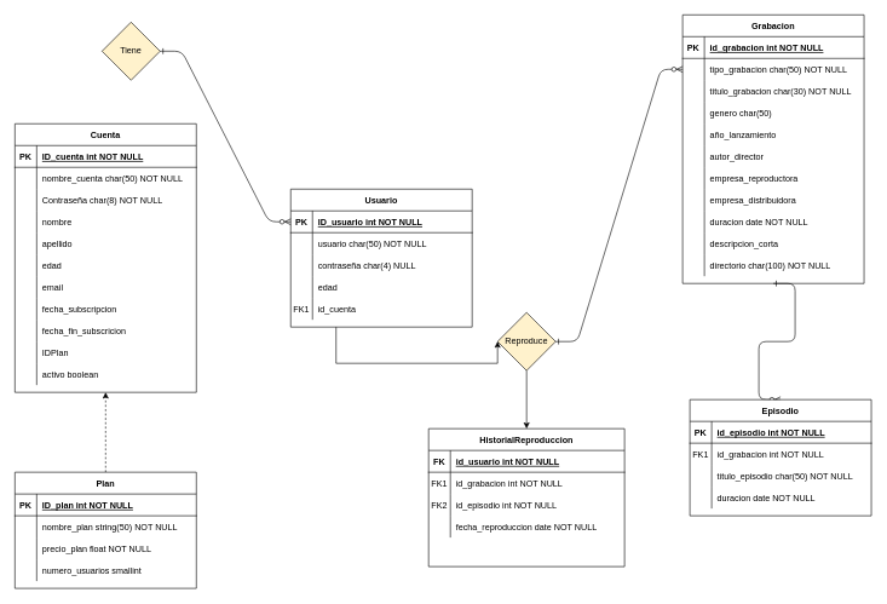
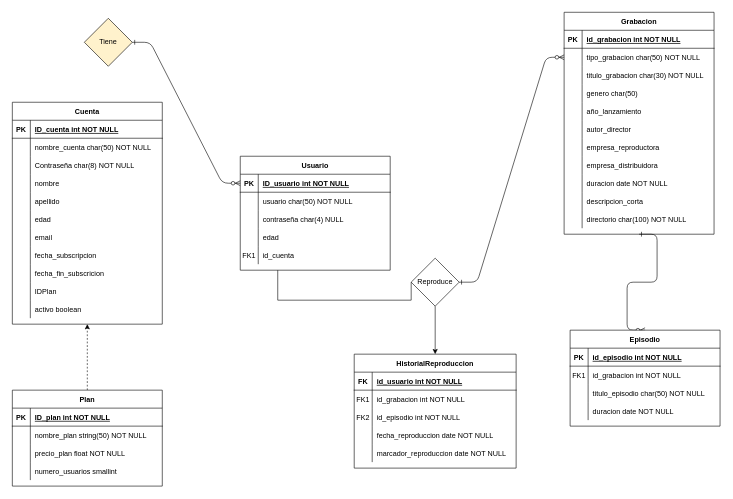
- <mxCell id="66" value="Reproduce" style="rhombus;whiteSpace=wrap;html=1;fillColor=#fff2cc;" vertex="1" parent="1"><mxGeometry x="685" y="430" width="80" height="80" as="geometry" /></mxCell>
+ <mxCell id="66" value="Reproduce" style="rhombus;whiteSpace=wrap;html=1;" vertex="1" parent="1"><mxGeometry x="685" y="430" width="80" height="80" as="geometry" /></mxCell>
- <mxCell id="67" style="edgeStyle=orthogonalEdgeStyle;rounded=0;orthogonalLoop=1;jettySize=auto;html=1;entryX=0;entryY=0.5;entryDx=0;entryDy=0;exitX=0.25;exitY=1;exitDx=0;exitDy=0;" edge="1" parent="1" source="118" target="66"><mxGeometry relative="1" as="geometry"><Array as="points"><mxPoint x="463" y="500" /><mxPoint x="685" y="500" /></Array></mxGeometry></mxCell>
+ <mxCell id="67" style="edgeStyle=orthogonalEdgeStyle;rounded=0;orthogonalLoop=1;jettySize=auto;html=1;entryX=0;entryY=0.5;entryDx=0;entryDy=0;exitX=0.25;exitY=1;exitDx=0;exitDy=0;endArrow=none;" edge="1" parent="1" source="118" target="66"><mxGeometry relative="1" as="geometry"><Array as="points"><mxPoint x="463" y="500" /><mxPoint x="685" y="500" /></Array></mxGeometry></mxCell>
+ <mxCell id="83" value="marcador_reproduccion date NOT NULL" style="shape=partialRectangle;overflow=hidden;connectable=0;fillColor=none;top=0;left=0;bottom=0;right=0;align=left;spacingLeft=6;" vertex="1" parent="81"><mxGeometry x="30" width="240" height="30" as="geometry"><mxRectangle width="240" height="30" as="alternateBounds" /></mxGeometry></mxCell>
